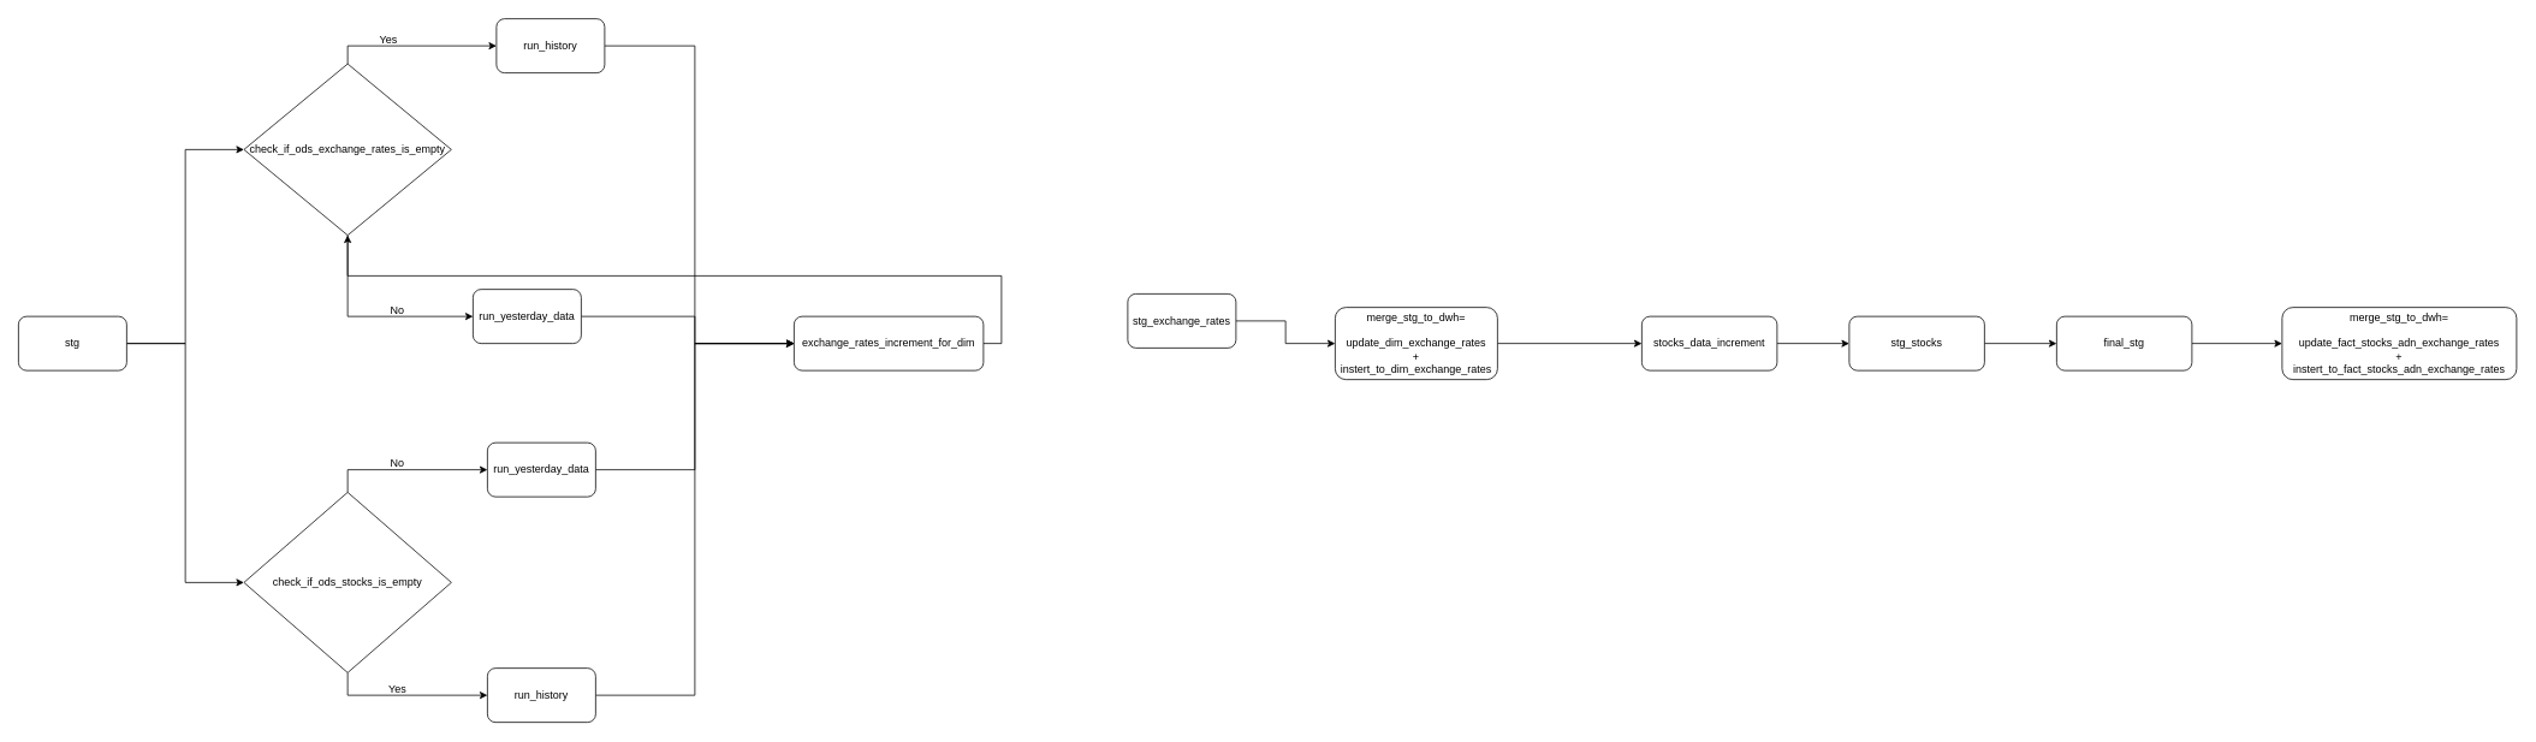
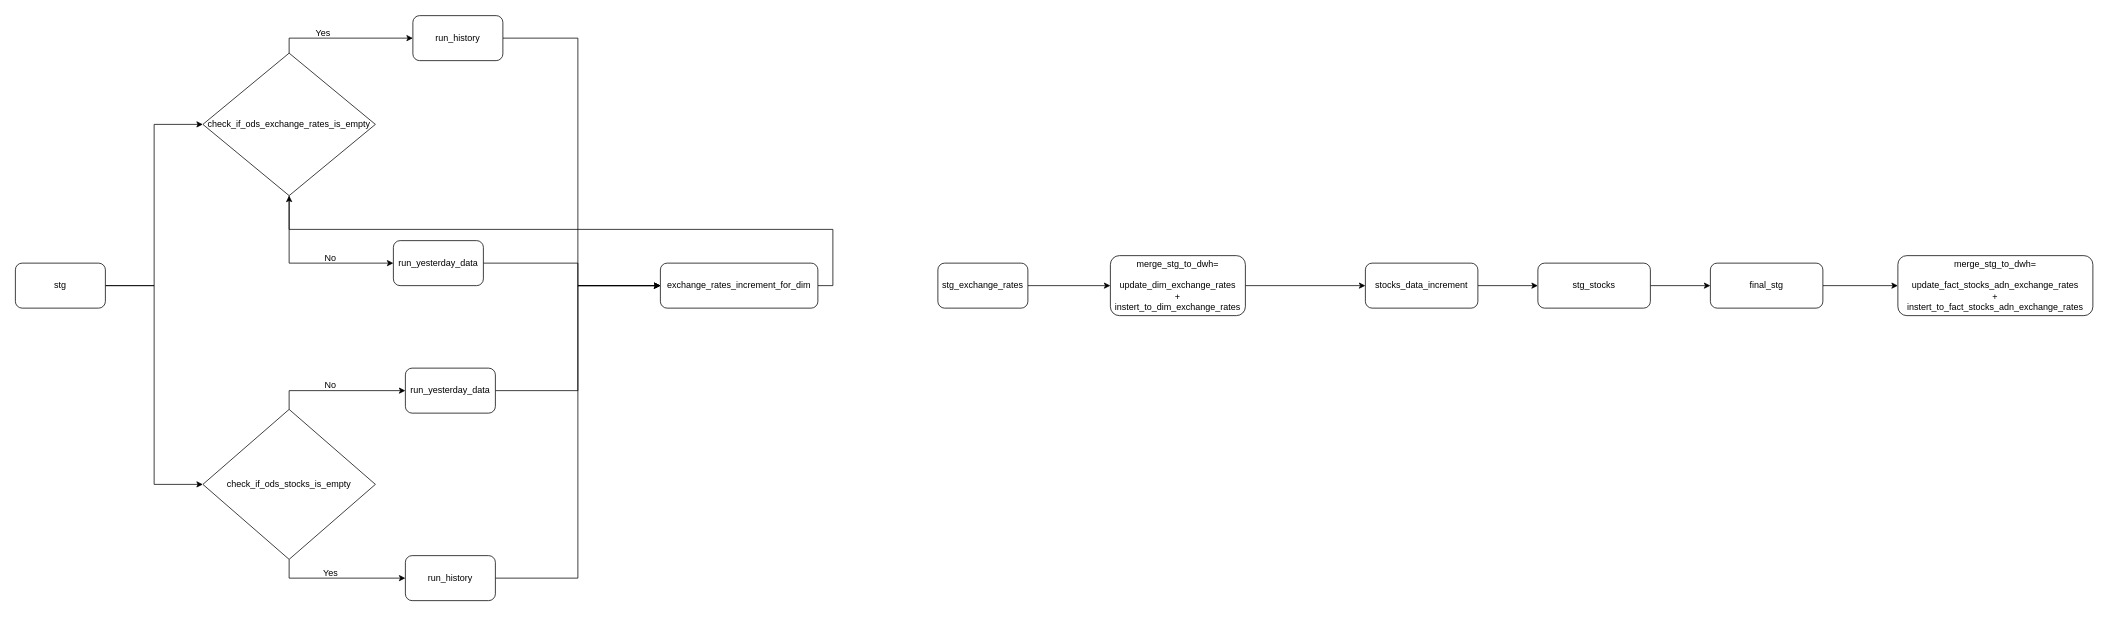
- <mxCell id="22" value="stg_exchange_rates" style="rounded=1;whiteSpace=wrap;html=1;" vertex="1" parent="1"><mxGeometry x="1250" y="325" width="120" height="60" as="geometry" /></mxCell>
+ <mxCell id="22" value="stg_exchange_rates" style="rounded=1;whiteSpace=wrap;html=1;" vertex="1" parent="1"><mxGeometry x="1250" y="350" width="120" height="60" as="geometry" /></mxCell>
